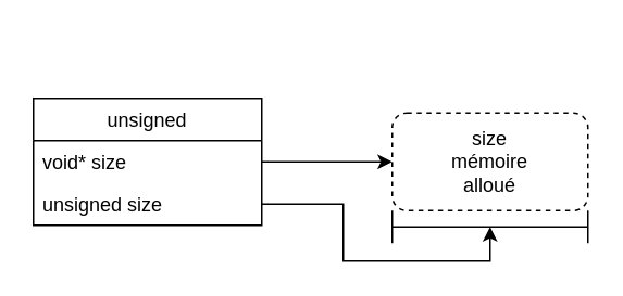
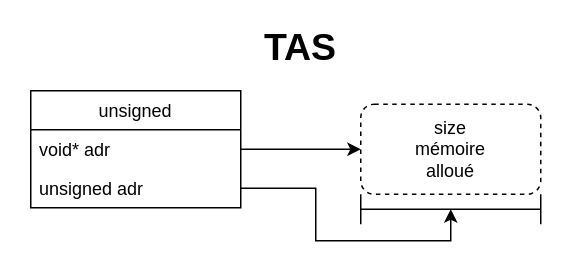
+ <mxCell id="2" value="&lt;b&gt;&lt;font style=&quot;font-size: 25px&quot;&gt;TAS&lt;/font&gt;&lt;/b&gt;" style="text;html=1;strokeColor=none;fillColor=none;align=center;verticalAlign=middle;whiteSpace=wrap;rounded=0;" vertex="1" parent="1"><mxGeometry x="180" y="20" width="40" height="20" as="geometry" /></mxCell>
- <mxCell id="4" value="void* size" style="text;strokeColor=none;fillColor=none;align=left;verticalAlign=top;spacingLeft=4;spacingRight=4;overflow=hidden;rotatable=0;points=[[0,0.5],[1,0.5]];portConstraint=eastwest;" vertex="1" parent="3"><mxGeometry y="26" width="140" height="26" as="geometry" /></mxCell>
+ <mxCell id="4" value="void* adr" style="text;strokeColor=none;fillColor=none;align=left;verticalAlign=top;spacingLeft=4;spacingRight=4;overflow=hidden;rotatable=0;points=[[0,0.5],[1,0.5]];portConstraint=eastwest;" vertex="1" parent="3"><mxGeometry y="26" width="140" height="26" as="geometry" /></mxCell>
- <mxCell id="5" value="unsigned size" style="text;strokeColor=none;fillColor=none;align=left;verticalAlign=top;spacingLeft=4;spacingRight=4;overflow=hidden;rotatable=0;points=[[0,0.5],[1,0.5]];portConstraint=eastwest;" vertex="1" parent="3"><mxGeometry y="52" width="140" height="26" as="geometry" /></mxCell>
+ <mxCell id="5" value="unsigned adr" style="text;strokeColor=none;fillColor=none;align=left;verticalAlign=top;spacingLeft=4;spacingRight=4;overflow=hidden;rotatable=0;points=[[0,0.5],[1,0.5]];portConstraint=eastwest;" vertex="1" parent="3"><mxGeometry y="52" width="140" height="26" as="geometry" /></mxCell>
